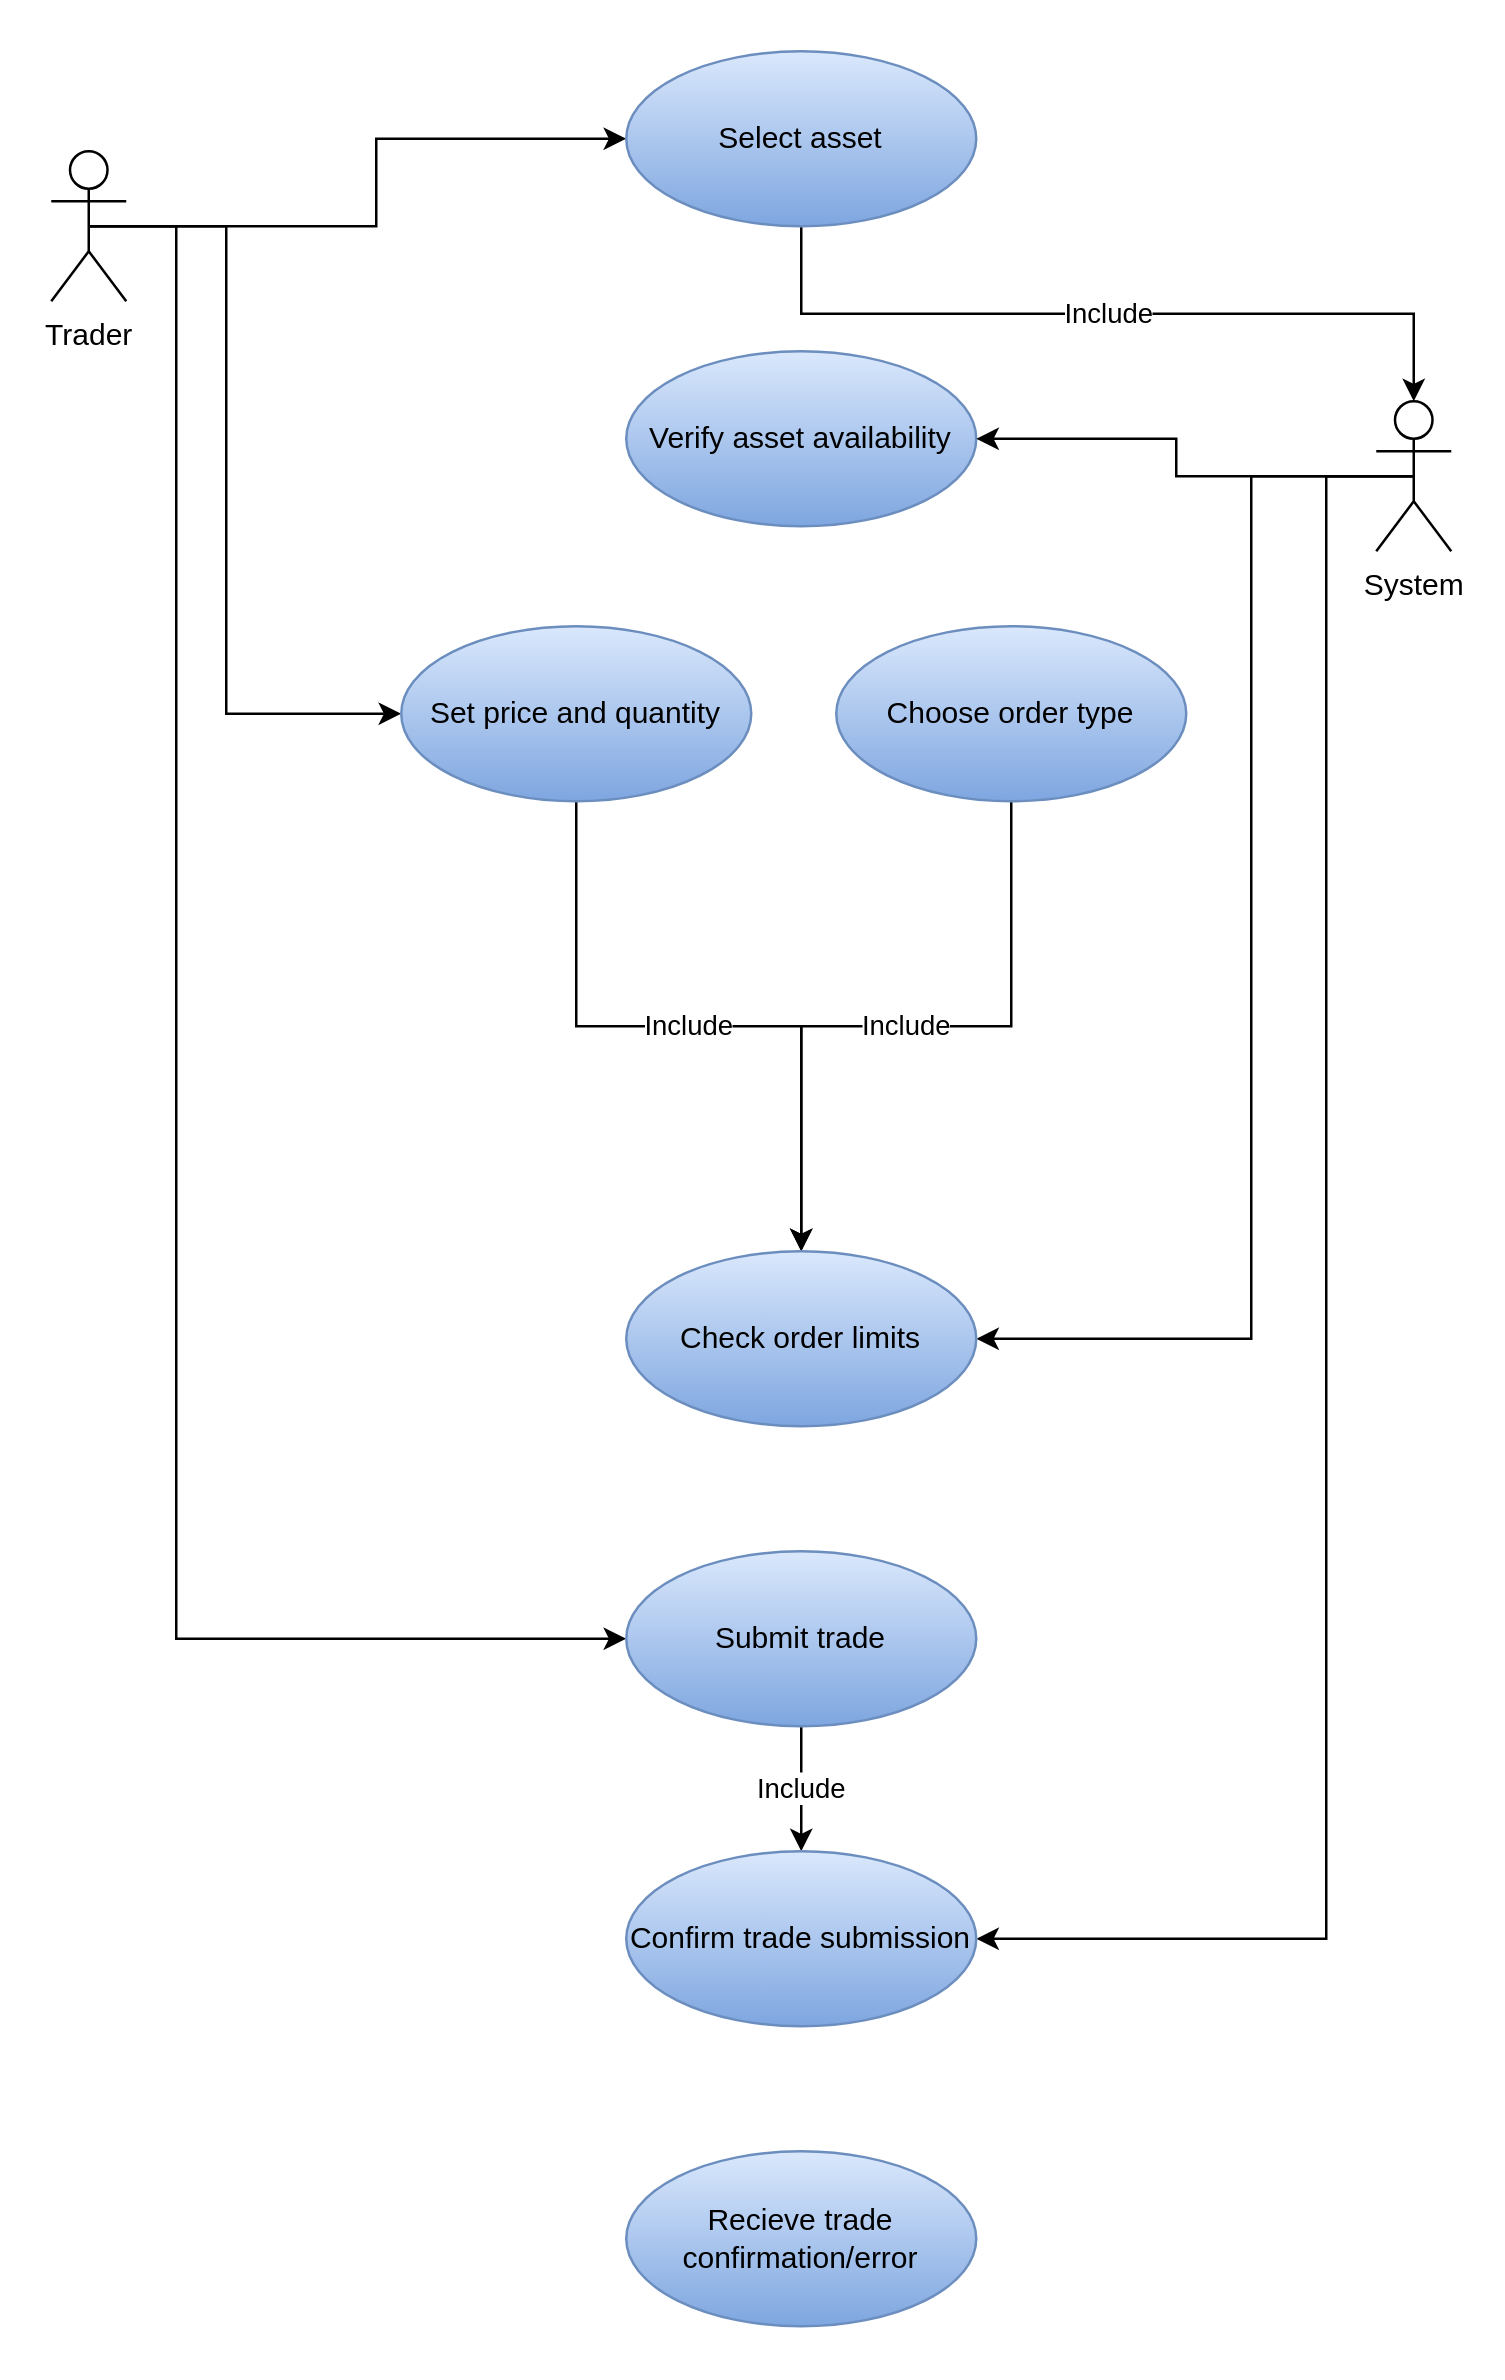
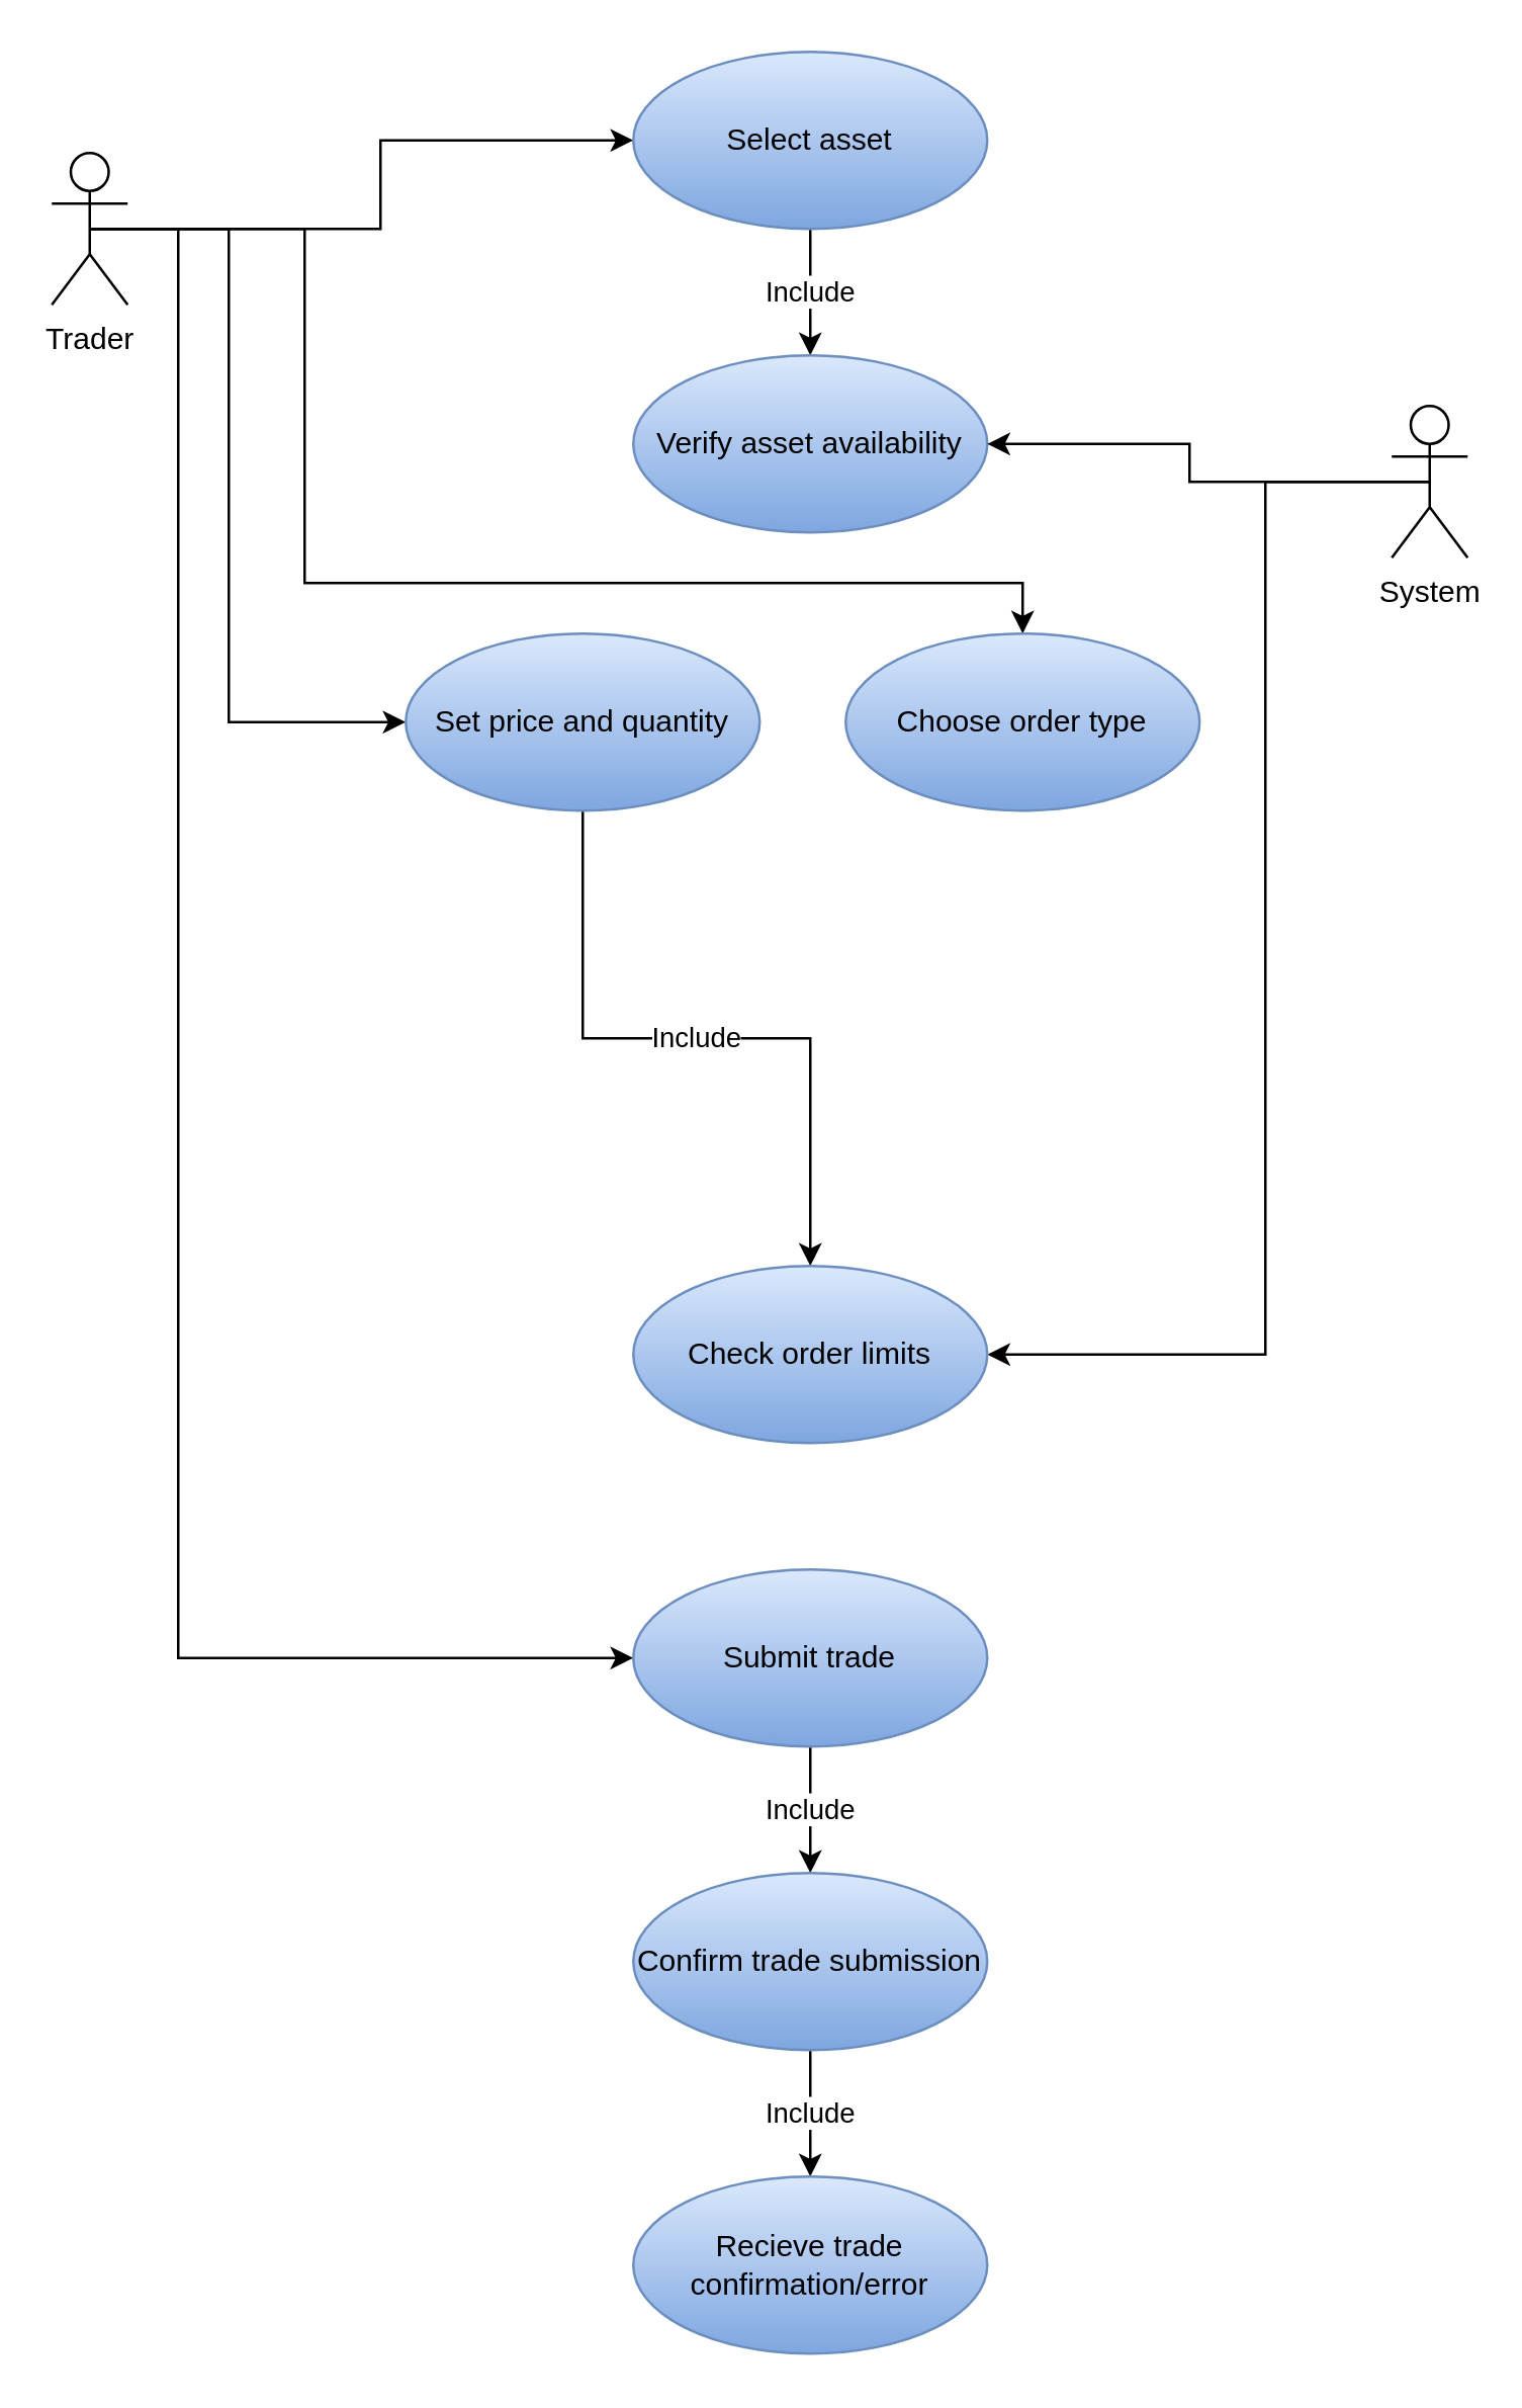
- <mxCell id="7" value="Include" style="edgeStyle=orthogonalEdgeStyle;rounded=0;orthogonalLoop=1;jettySize=auto;html=1;exitX=0.5;exitY=1;exitDx=0;exitDy=0;" parent="1" source="8" target="13" edge="1"><mxGeometry relative="1" as="geometry" /></mxCell>
+ <mxCell id="7" value="Include" style="edgeStyle=orthogonalEdgeStyle;rounded=0;orthogonalLoop=1;jettySize=auto;html=1;exitX=0.5;exitY=1;exitDx=0;exitDy=0;entryX=0.5;entryY=0;entryDx=0;entryDy=0;" parent="1" source="8" target="9" edge="1"><mxGeometry relative="1" as="geometry" /></mxCell>
+ <mxCell id="3" style="edgeStyle=orthogonalEdgeStyle;rounded=0;orthogonalLoop=1;jettySize=auto;html=1;exitX=0.5;exitY=0.5;exitDx=0;exitDy=0;exitPerimeter=0;entryX=0.5;entryY=0;entryDx=0;entryDy=0;" parent="1" source="6" target="15" edge="1"><mxGeometry relative="1" as="geometry"><Array as="points"><mxPoint x="120" y="90" /><mxPoint x="120" y="230" /><mxPoint x="404" y="230" /></Array></mxGeometry></mxCell>
- <mxCell id="14" value="Include" style="edgeStyle=orthogonalEdgeStyle;rounded=0;orthogonalLoop=1;jettySize=auto;html=1;entryX=0.5;entryY=0;entryDx=0;entryDy=0;" edge="1" parent="1" source="15" target="18"><mxGeometry relative="1" as="geometry" /></mxCell>
- <mxCell id="10" style="edgeStyle=orthogonalEdgeStyle;rounded=0;orthogonalLoop=1;jettySize=auto;html=1;exitX=0.5;exitY=0.5;exitDx=0;exitDy=0;exitPerimeter=0;entryX=1;entryY=0.5;entryDx=0;entryDy=0;" parent="1" source="13" target="22" edge="1"><mxGeometry relative="1" as="geometry"><Array as="points"><mxPoint x="530" y="190" /><mxPoint x="530" y="775" /></Array></mxGeometry></mxCell>
+ <mxCell id="21" value="Include" style="edgeStyle=orthogonalEdgeStyle;rounded=0;orthogonalLoop=1;jettySize=auto;html=1;exitX=0.5;exitY=1;exitDx=0;exitDy=0;entryX=0.5;entryY=0;entryDx=0;entryDy=0;" parent="1" source="22" target="23" edge="1"><mxGeometry relative="1" as="geometry" /></mxCell>
